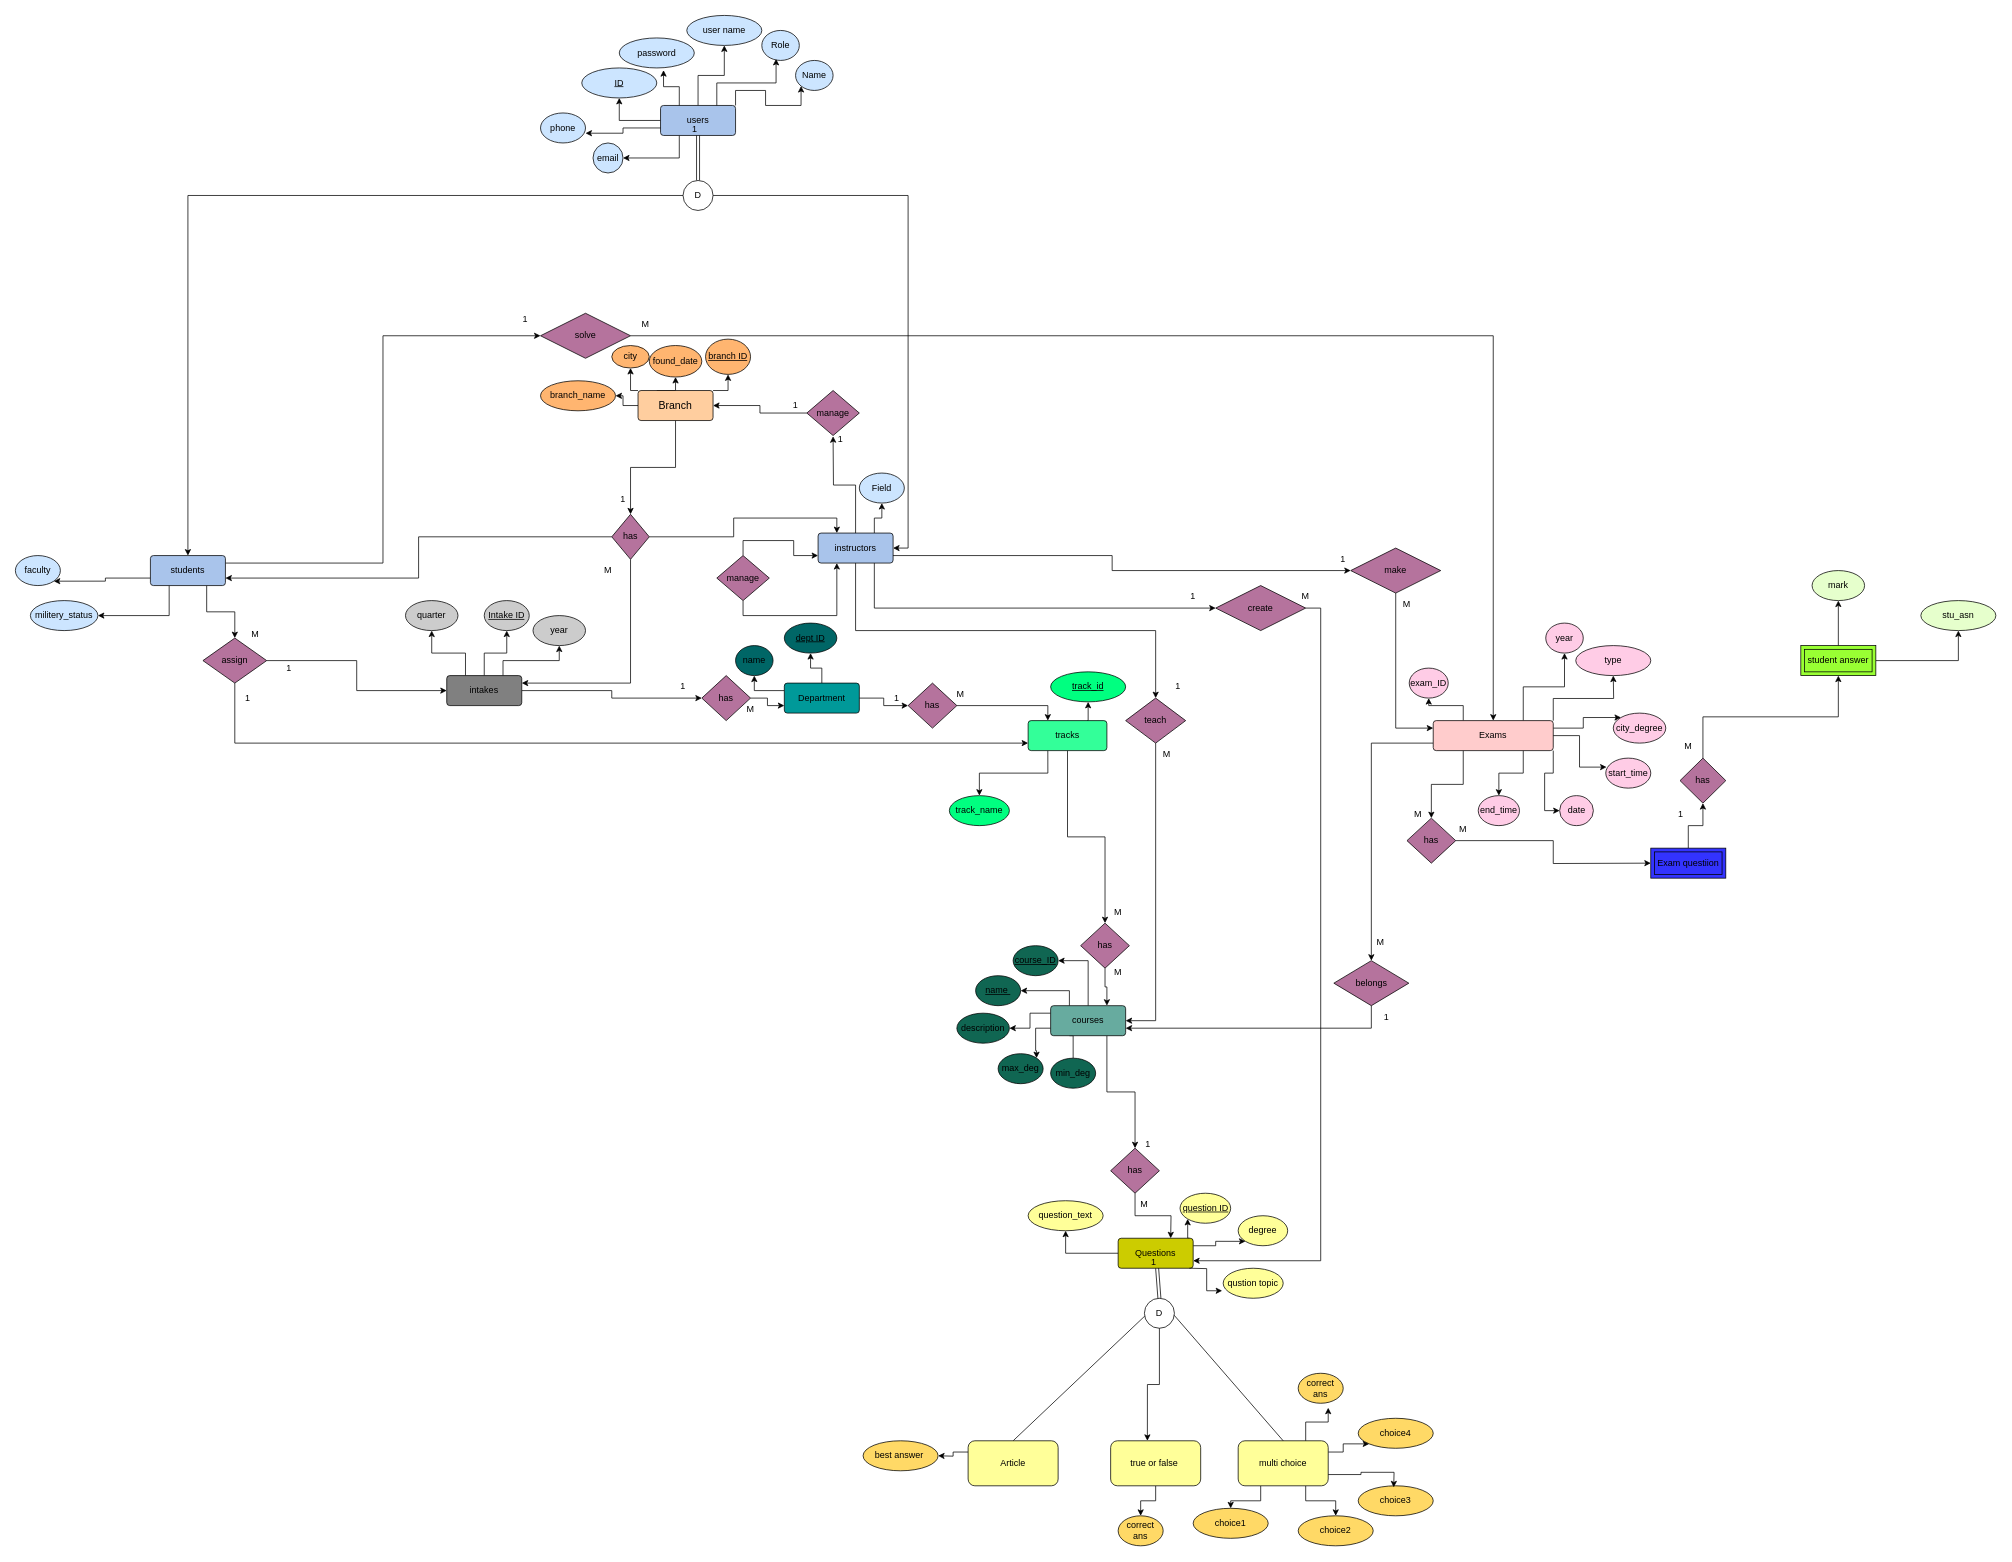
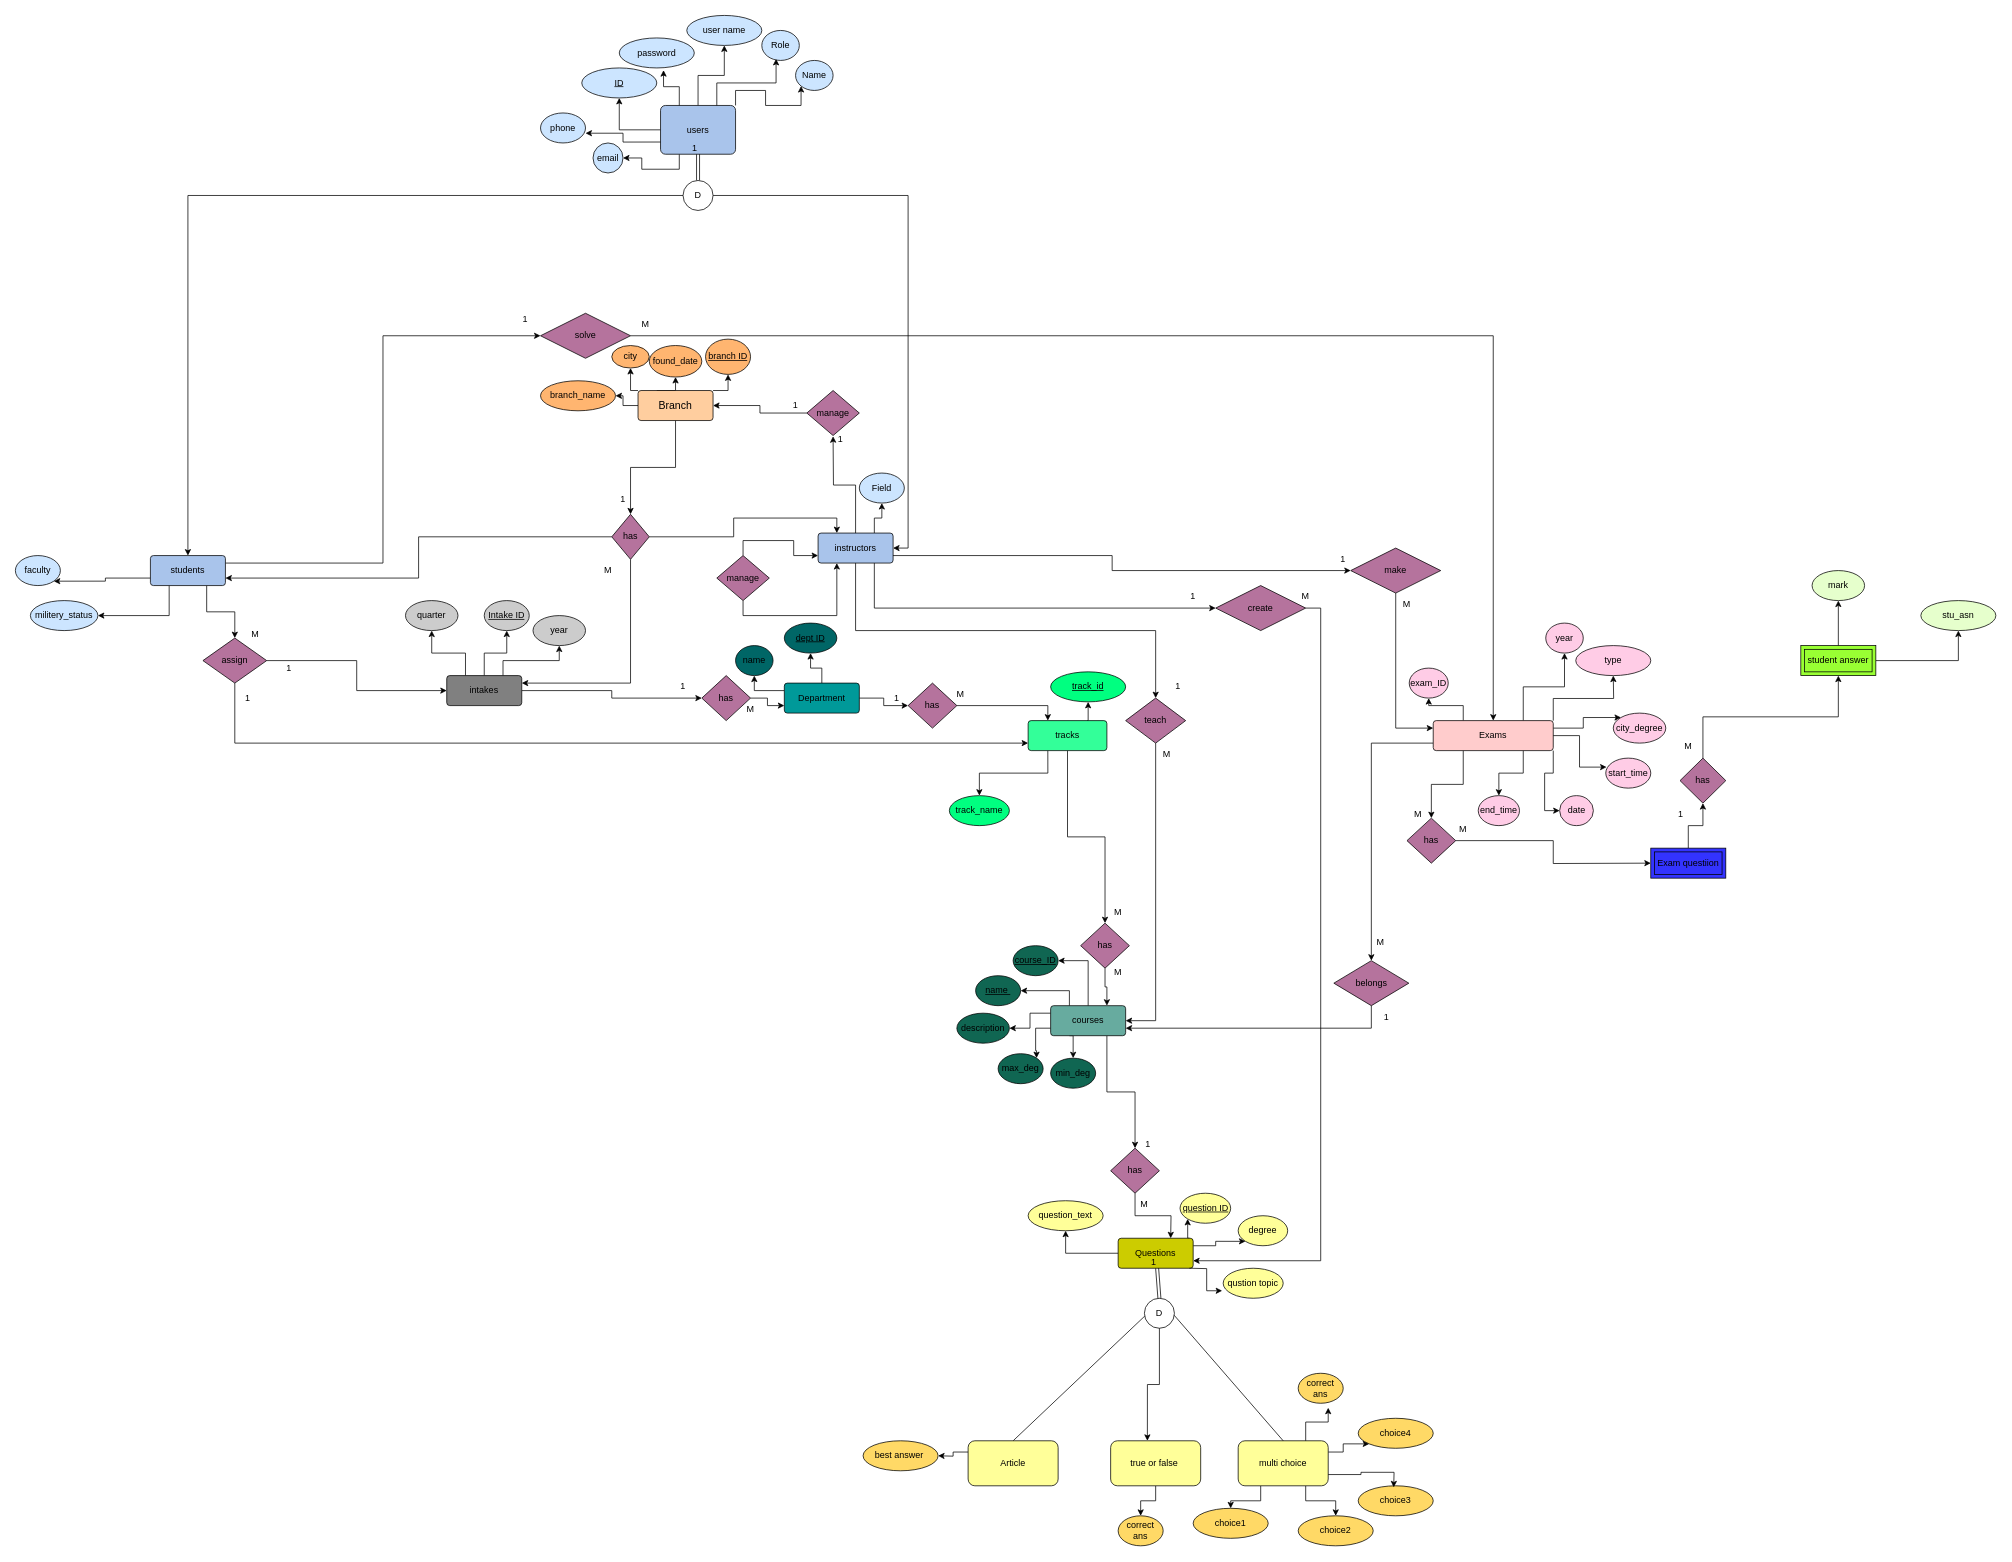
- <mxCell id="142" value="users" style="rounded=1;arcSize=10;whiteSpace=wrap;html=1;align=center;fillColor=#A9C4EB;" vertex="1" parent="1"><mxGeometry x="880" y="140" width="100" height="40" as="geometry" /></mxCell>
+ <mxCell id="142" value="users" style="rounded=1;arcSize=10;whiteSpace=wrap;html=1;align=center;fillColor=#A9C4EB;" vertex="1" parent="1"><mxGeometry x="880" y="140" width="100" height="65" as="geometry" /></mxCell>
- <mxCell id="43" style="edgeStyle=orthogonalEdgeStyle;rounded=0;orthogonalLoop=1;jettySize=auto;html=1;exitX=0.25;exitY=1;exitDx=0;exitDy=0;entryX=0.5;entryY=0;entryDx=0;entryDy=0;endArrow=none;" edge="1" parent="1" source="45" target="75"><mxGeometry relative="1" as="geometry" /></mxCell>
+ <mxCell id="43" style="edgeStyle=orthogonalEdgeStyle;rounded=0;orthogonalLoop=1;jettySize=auto;html=1;exitX=0.25;exitY=1;exitDx=0;exitDy=0;entryX=0.5;entryY=0;entryDx=0;entryDy=0;" edge="1" parent="1" source="45" target="75"><mxGeometry relative="1" as="geometry" /></mxCell>
